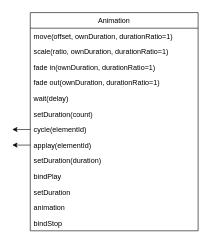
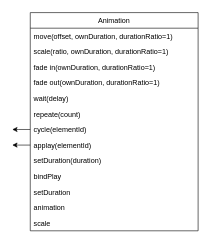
- <mxCell id="8" value="setDuration(count)" style="text;strokeColor=none;fillColor=none;align=left;verticalAlign=top;spacingLeft=4;spacingRight=4;overflow=hidden;rotatable=0;points=[[0,0.5],[1,0.5]];portConstraint=eastwest;" vertex="1" parent="2"><mxGeometry y="156" width="280" height="26" as="geometry" /></mxCell>
+ <mxCell id="8" value="repeate(count)" style="text;strokeColor=none;fillColor=none;align=left;verticalAlign=top;spacingLeft=4;spacingRight=4;overflow=hidden;rotatable=0;points=[[0,0.5],[1,0.5]];portConstraint=eastwest;" vertex="1" parent="2"><mxGeometry y="156" width="280" height="26" as="geometry" /></mxCell>
- <mxCell id="15" value="bindStop" style="text;strokeColor=none;fillColor=none;align=left;verticalAlign=top;spacingLeft=4;spacingRight=4;overflow=hidden;rotatable=0;points=[[0,0.5],[1,0.5]];portConstraint=eastwest;" vertex="1" parent="2"><mxGeometry y="338" width="280" height="26" as="geometry" /></mxCell>
+ <mxCell id="15" value="scale" style="text;strokeColor=none;fillColor=none;align=left;verticalAlign=top;spacingLeft=4;spacingRight=4;overflow=hidden;rotatable=0;points=[[0,0.5],[1,0.5]];portConstraint=eastwest;" vertex="1" parent="2"><mxGeometry y="338" width="280" height="26" as="geometry" /></mxCell>
